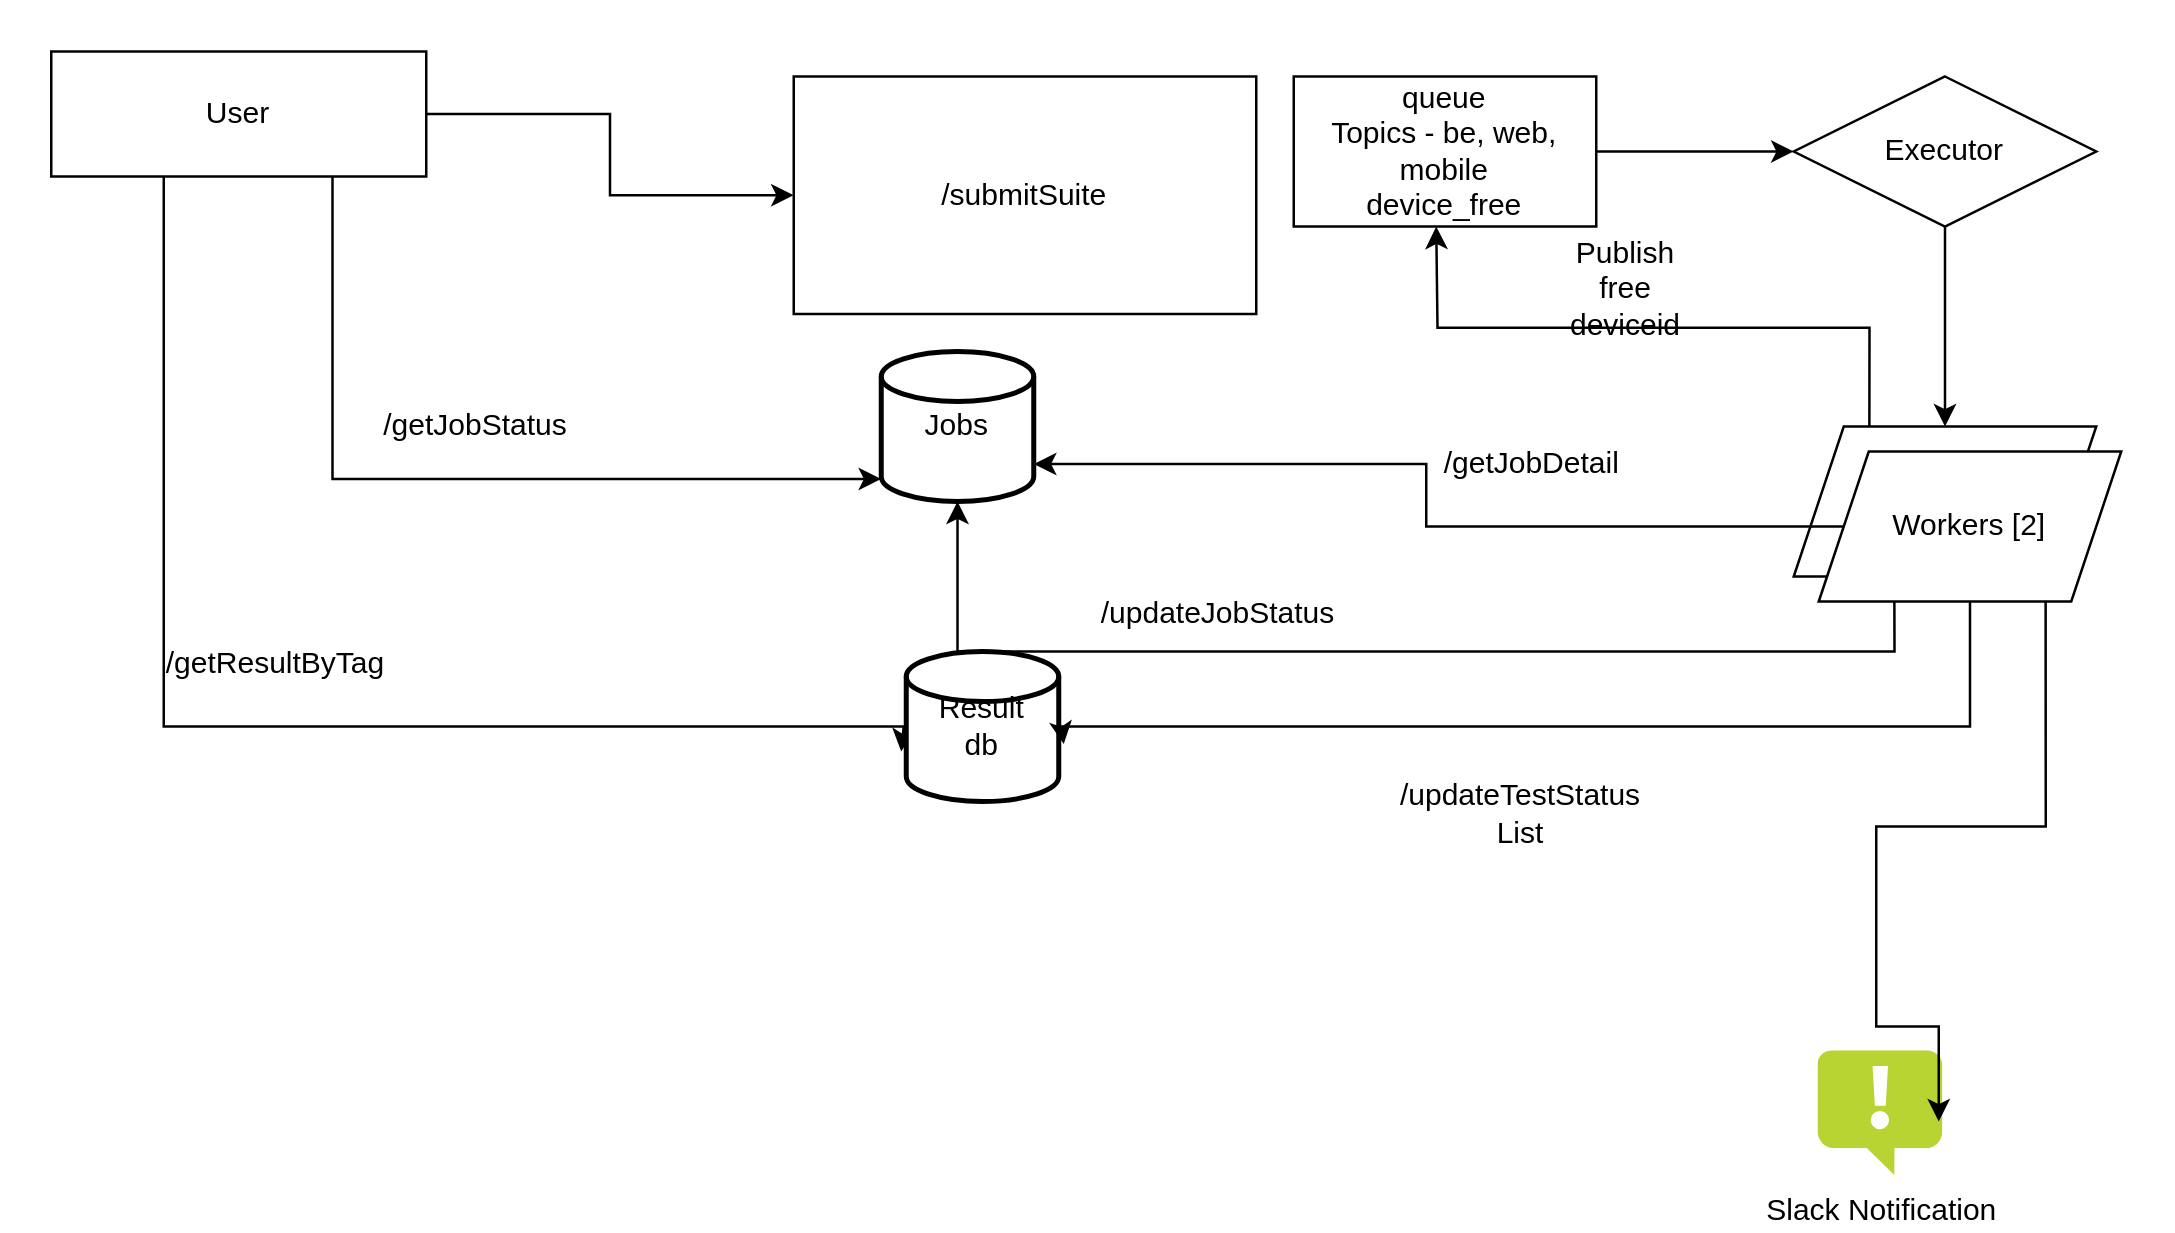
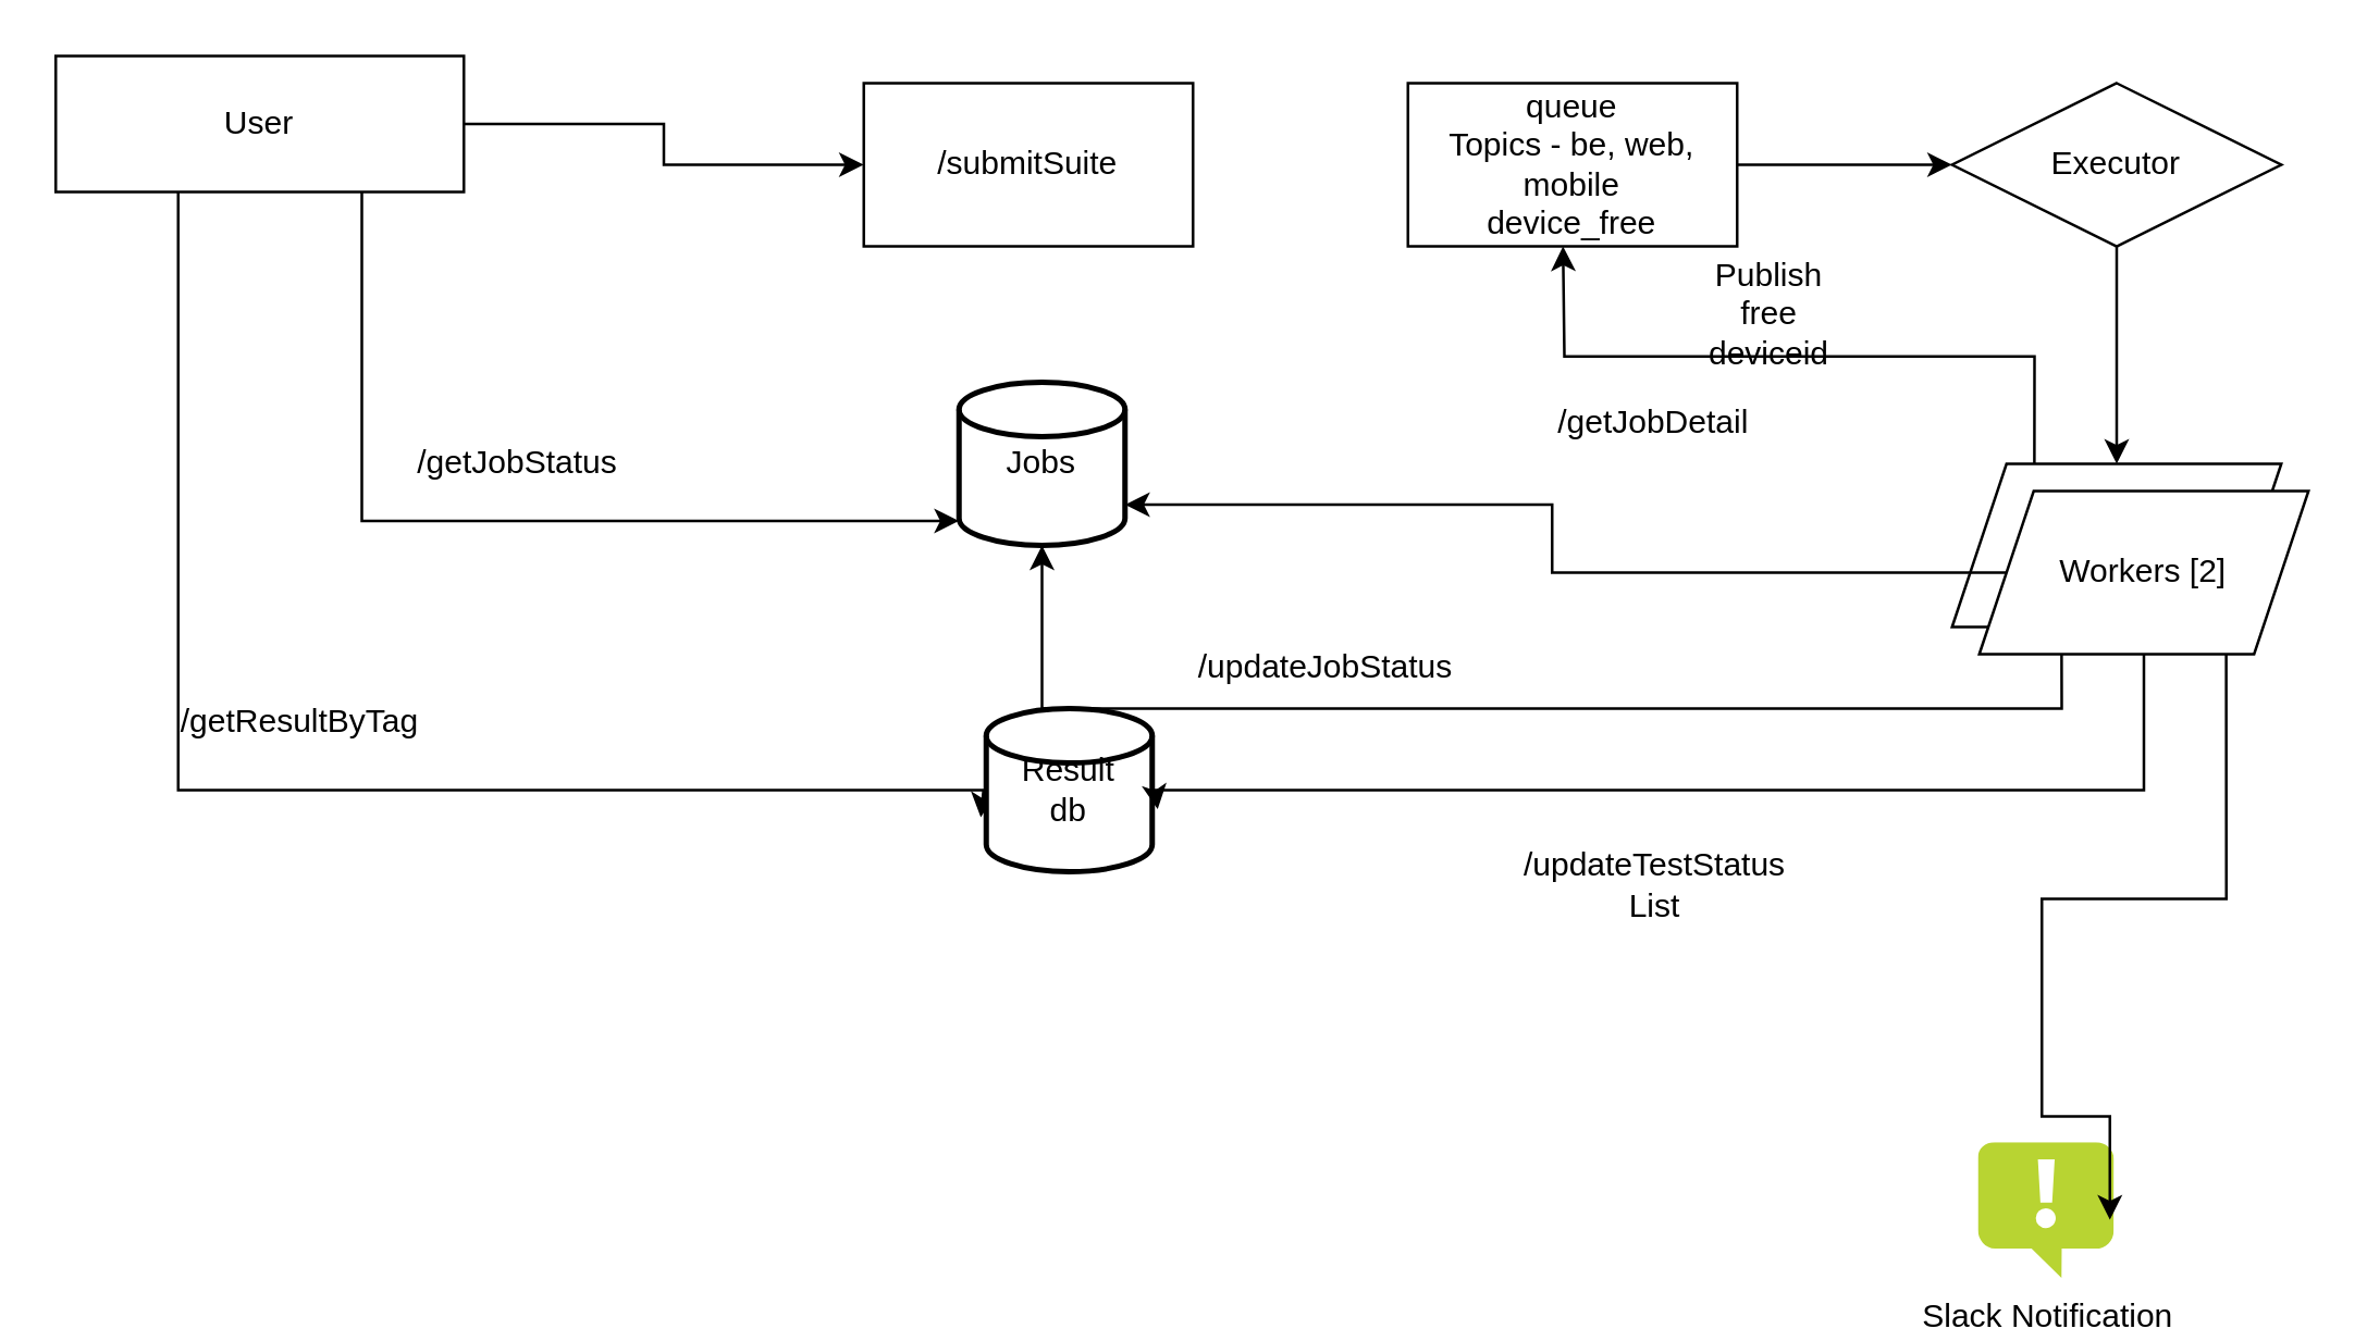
- <mxCell id="5" value="/submitSuite" style="whiteSpace=wrap;html=1;rounded=0;" vertex="1" parent="1"><mxGeometry x="317" y="30" width="185" height="95" as="geometry" /></mxCell>
+ <mxCell id="5" value="/submitSuite" style="whiteSpace=wrap;html=1;rounded=0;" vertex="1" parent="1"><mxGeometry x="317" y="30" width="121" height="60" as="geometry" /></mxCell>
- <mxCell id="15" value="/getJobDetail" style="text;html=1;strokeColor=none;fillColor=none;align=center;verticalAlign=middle;whiteSpace=wrap;rounded=0;" vertex="1" parent="1"><mxGeometry x="582" y="170" width="61" height="30" as="geometry" /></mxCell>
+ <mxCell id="15" value="/getJobDetail" style="text;html=1;strokeColor=none;fillColor=none;align=center;verticalAlign=middle;whiteSpace=wrap;rounded=0;" vertex="1" parent="1"><mxGeometry x="577" y="140" width="61" height="30" as="geometry" /></mxCell>
